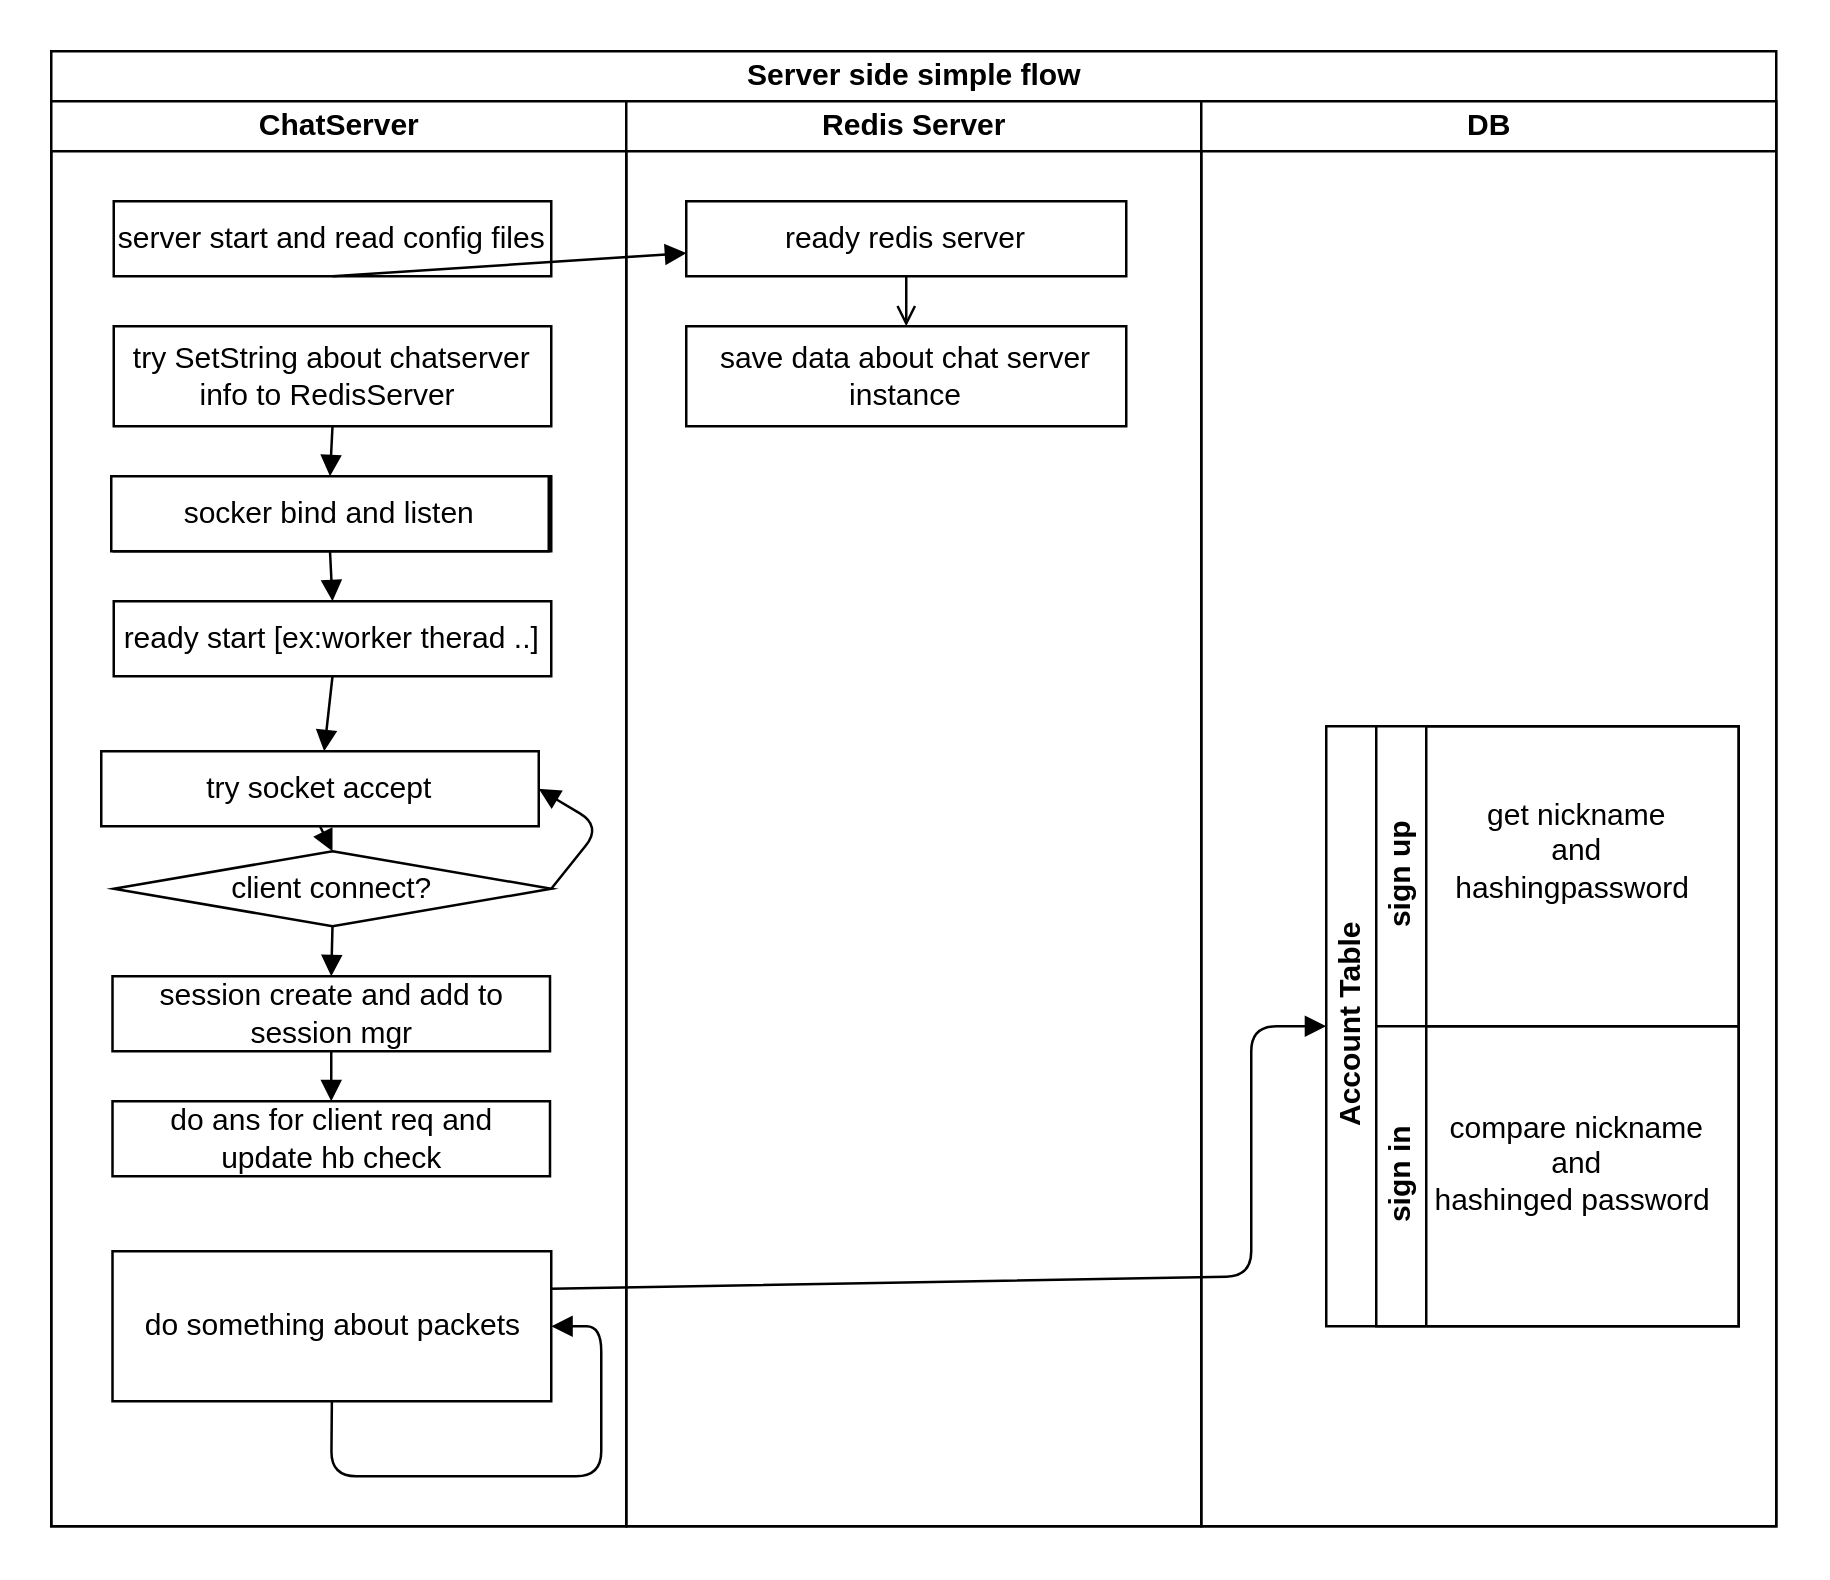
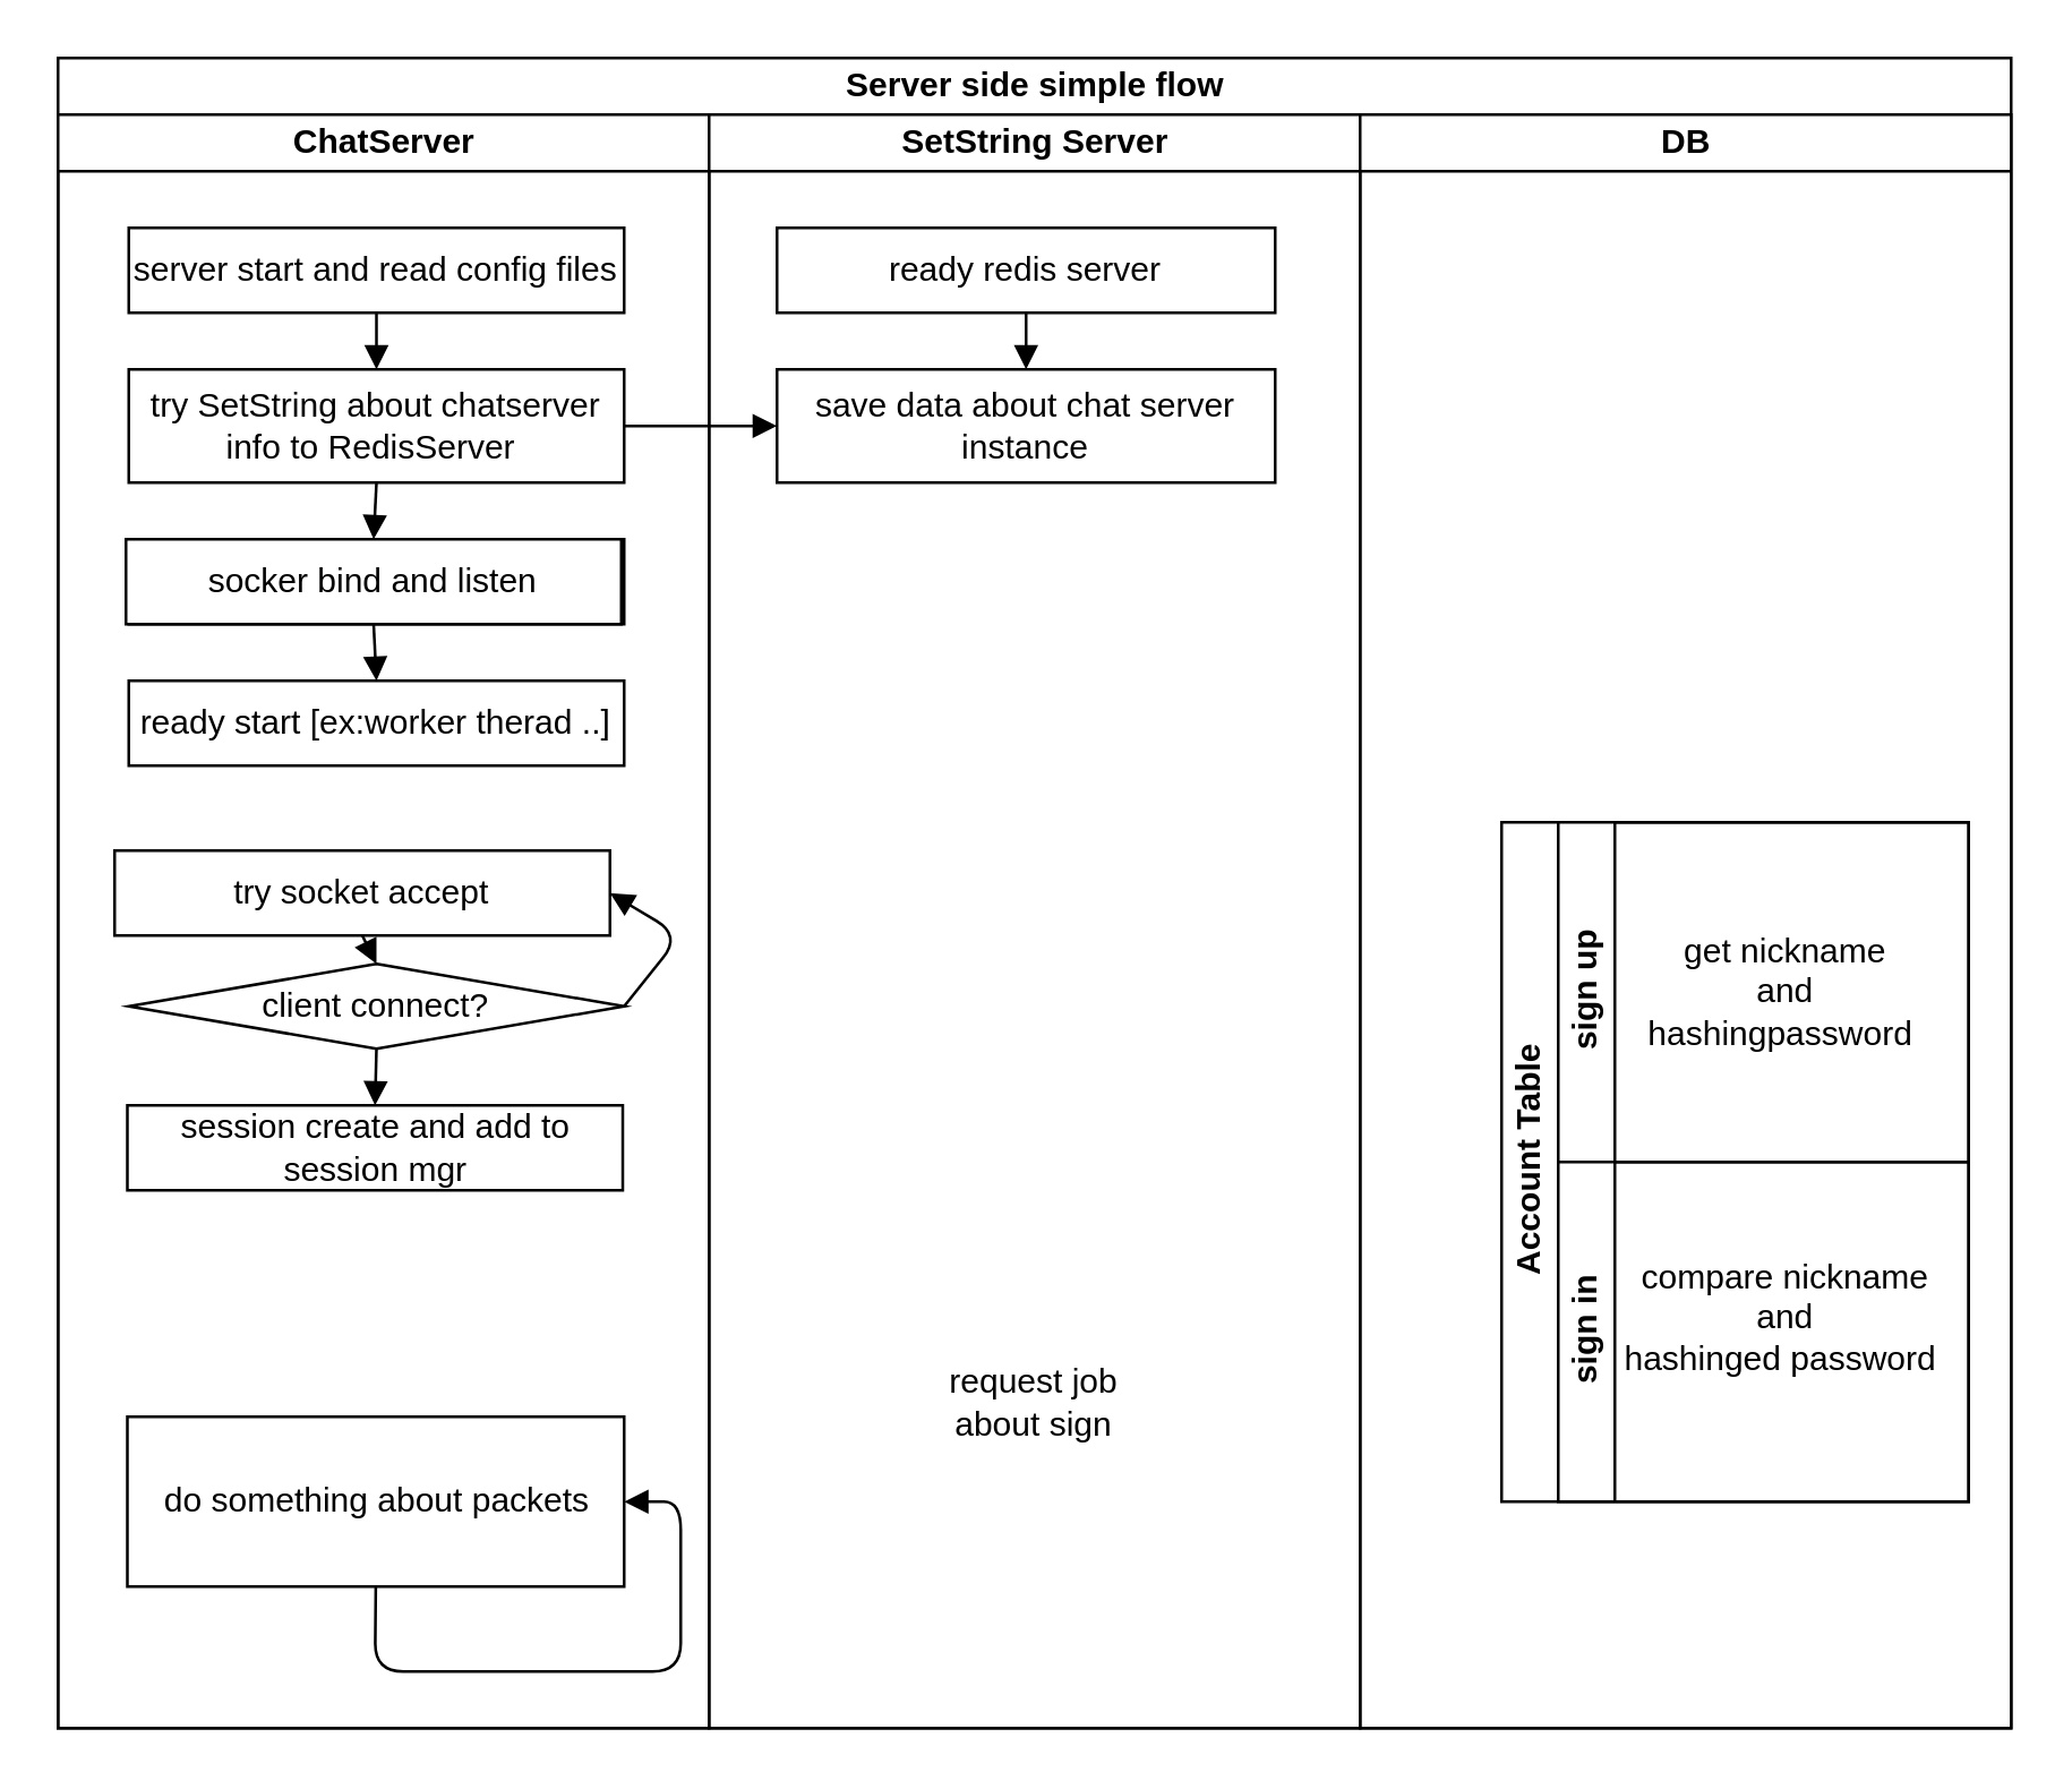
- <mxCell id="20" value="Redis Server" style="swimlane;html=1;startSize=20;" vertex="1" parent="2"><mxGeometry x="230" y="20" width="230" height="570" as="geometry" /></mxCell>
+ <mxCell id="20" value="SetString Server" style="swimlane;html=1;startSize=20;" vertex="1" parent="2"><mxGeometry x="230" y="20" width="230" height="570" as="geometry" /></mxCell>
- <mxCell id="12" value="" style="endArrow=block;endFill=1;endSize=6;html=1;exitX=0.5;exitY=1;exitDx=0;exitDy=0;" edge="1" parent="3" source="4" target="22"><mxGeometry width="100" relative="1" as="geometry"><mxPoint x="480" y="370" as="sourcePoint" /><mxPoint x="580" y="370" as="targetPoint" /></mxGeometry></mxCell>
+ <mxCell id="12" value="" style="endArrow=block;endFill=1;endSize=6;html=1;exitX=0.5;exitY=1;exitDx=0;exitDy=0;" edge="1" parent="3" source="4" target="5"><mxGeometry width="100" relative="1" as="geometry"><mxPoint x="480" y="370" as="sourcePoint" /><mxPoint x="580" y="370" as="targetPoint" /></mxGeometry></mxCell>
- <mxCell id="23" value="" style="endArrow=open;endFill=1;endSize=6;html=1;exitX=0.5;exitY=1;exitDx=0;exitDy=0;entryX=0.5;entryY=0;entryDx=0;entryDy=0;" edge="1" parent="20" source="22" target="21"><mxGeometry width="100" relative="1" as="geometry"><mxPoint x="250" y="380" as="sourcePoint" /><mxPoint x="350" y="380" as="targetPoint" /></mxGeometry></mxCell>
+ <mxCell id="23" value="" style="endArrow=block;endFill=1;endSize=6;html=1;exitX=0.5;exitY=1;exitDx=0;exitDy=0;entryX=0.5;entryY=0;entryDx=0;entryDy=0;" edge="1" parent="20" source="22" target="21"><mxGeometry width="100" relative="1" as="geometry"><mxPoint x="250" y="380" as="sourcePoint" /><mxPoint x="350" y="380" as="targetPoint" /></mxGeometry></mxCell>
+ <mxCell id="31" value="" style="endArrow=block;endFill=1;endSize=6;html=1;exitX=1;exitY=0.5;exitDx=0;exitDy=0;entryX=0;entryY=0.5;entryDx=0;entryDy=0;" edge="1" parent="2" source="5" target="21"><mxGeometry width="100" relative="1" as="geometry"><mxPoint x="480" y="390" as="sourcePoint" /><mxPoint x="580" y="390" as="targetPoint" /></mxGeometry></mxCell>
- <mxCell id="13" value="" style="endArrow=block;endFill=1;endSize=6;html=1;exitX=0.5;exitY=1;exitDx=0;exitDy=0;" edge="1" parent="3" source="7" target="8"><mxGeometry width="100" relative="1" as="geometry"><mxPoint x="480" y="370" as="sourcePoint" /><mxPoint x="580" y="370" as="targetPoint" /></mxGeometry></mxCell>
- <mxCell id="28" value="get nickname &lt;br&gt;and &lt;br&gt;hashingpassword&amp;nbsp;" style="text;html=1;align=center;verticalAlign=middle;resizable=0;points=[];autosize=1;strokeColor=none;" vertex="1" parent="27"><mxGeometry x="25" y="25" width="110" height="50" as="geometry" /></mxCell>
+ <mxCell id="28" value="get nickname &lt;br&gt;and &lt;br&gt;hashingpassword&amp;nbsp;" style="text;html=1;align=center;verticalAlign=middle;resizable=0;points=[];autosize=1;strokeColor=none;" vertex="1" parent="27"><mxGeometry x="25" y="35" width="110" height="50" as="geometry" /></mxCell>
- <mxCell id="16" value="" style="endArrow=block;endFill=1;endSize=6;html=1;exitX=0.5;exitY=1;exitDx=0;exitDy=0;entryX=0.5;entryY=0;entryDx=0;entryDy=0;" edge="1" parent="3" source="10" target="11"><mxGeometry width="100" relative="1" as="geometry"><mxPoint x="480" y="370" as="sourcePoint" /><mxPoint x="580" y="370" as="targetPoint" /></mxGeometry></mxCell>
- <mxCell id="11" value="do ans for client req and&lt;br&gt;update hb check" style="rounded=0;whiteSpace=wrap;html=1;gradientColor=none;align=center;" vertex="1" parent="3"><mxGeometry x="24.5" y="400" width="175" height="30" as="geometry" /></mxCell>
+ <mxCell id="24" value="request job about sign" style="text;html=1;strokeColor=none;fillColor=none;align=center;verticalAlign=middle;whiteSpace=wrap;rounded=0;" vertex="1" parent="20"><mxGeometry x="70" y="440" width="90" height="30" as="geometry" /></mxCell>
- <mxCell id="32" value="" style="endArrow=block;endFill=1;endSize=6;html=1;exitX=1;exitY=0.25;exitDx=0;exitDy=0;entryX=0;entryY=0.5;entryDx=0;entryDy=0;" edge="1" parent="2" source="18" target="26"><mxGeometry width="100" relative="1" as="geometry"><mxPoint x="480" y="490" as="sourcePoint" /><mxPoint x="510" y="495" as="targetPoint" /><Array as="points"><mxPoint x="480" y="490" /><mxPoint x="480" y="390" /></Array></mxGeometry></mxCell>
